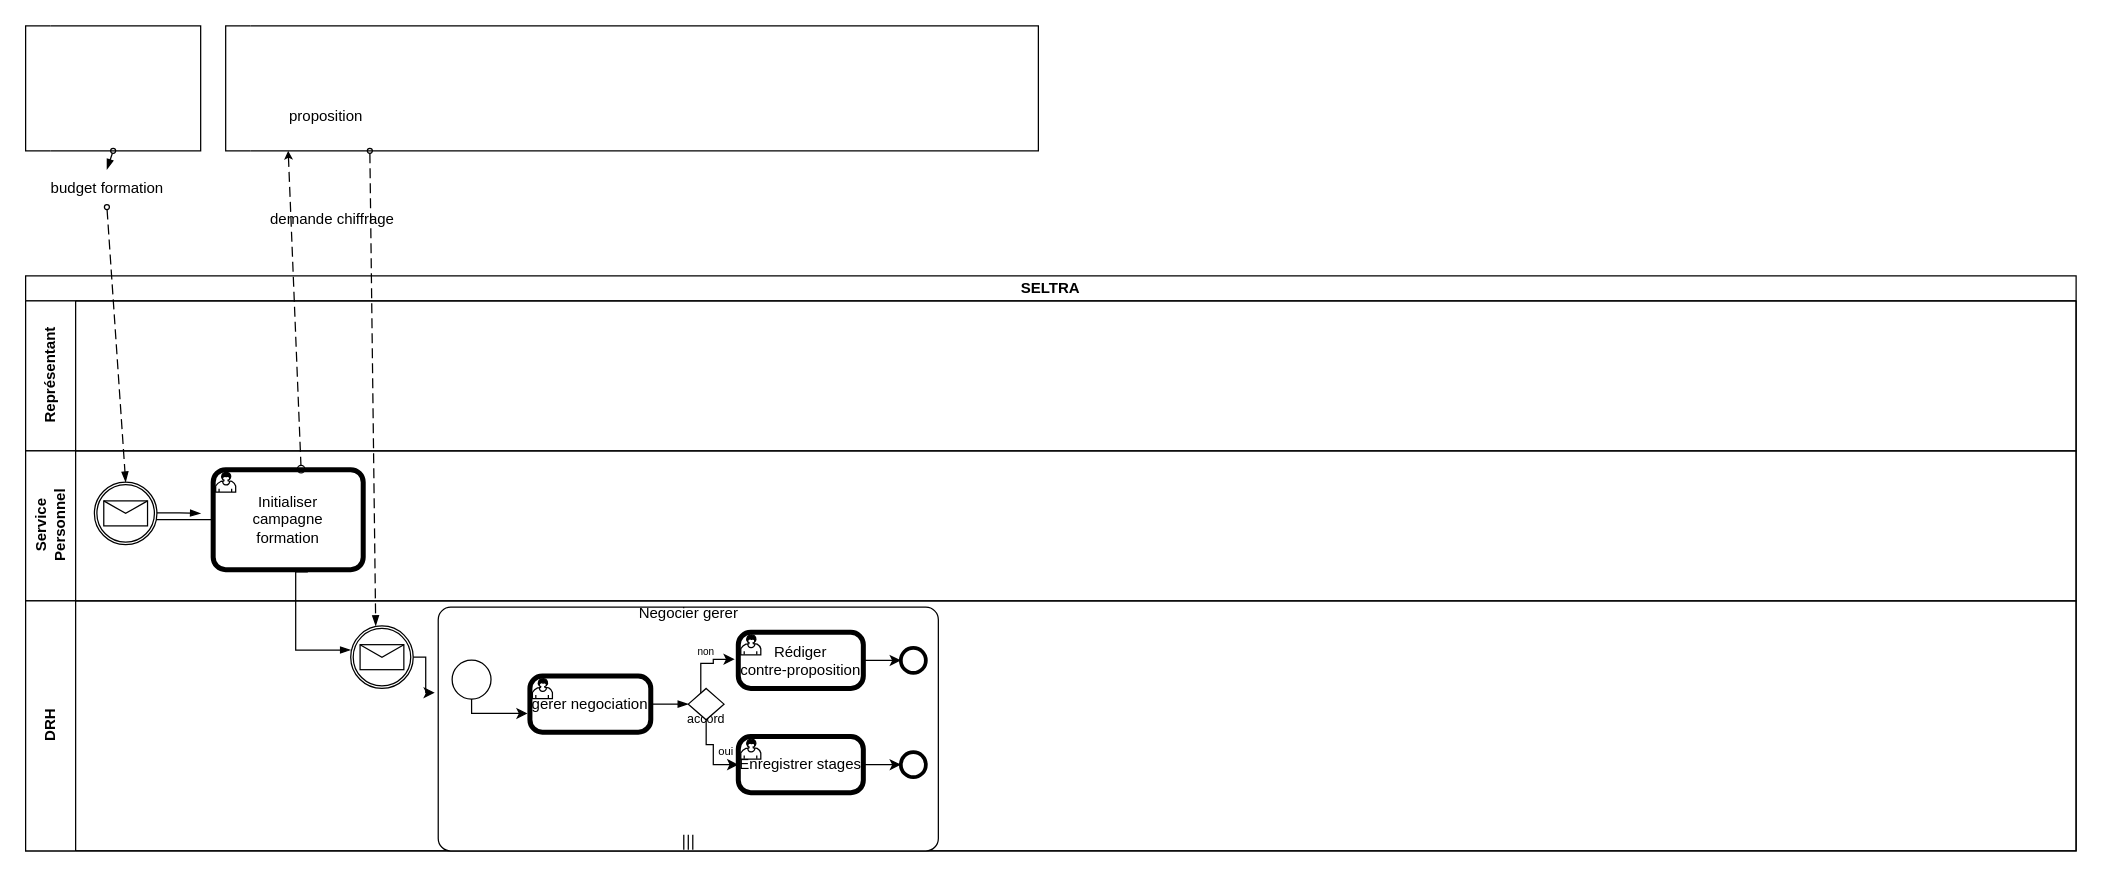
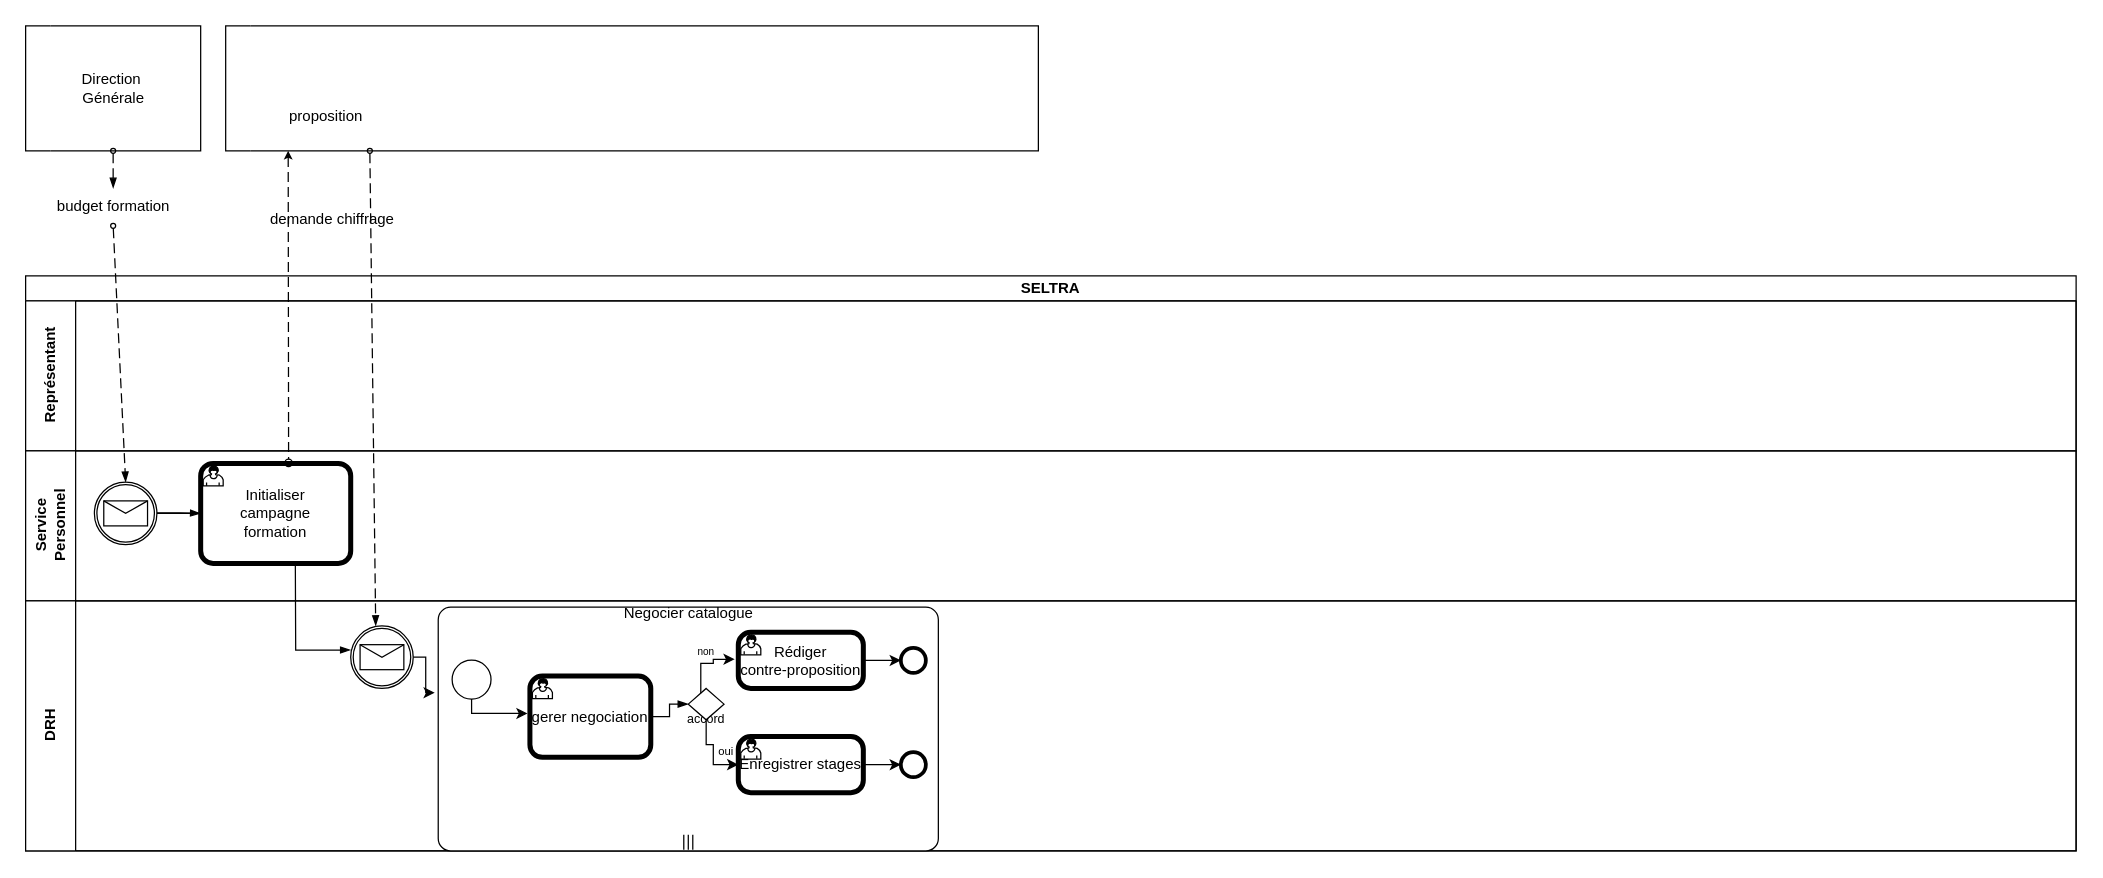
+ <mxCell id="34" value="&lt;div&gt;Direction&amp;nbsp;&lt;/div&gt;&lt;div&gt;Générale&lt;/div&gt;" style="text;html=1;align=center;verticalAlign=middle;resizable=0;points=[];autosize=1;strokeColor=none;fillColor=none;" vertex="1" parent="33"><mxGeometry x="35" y="30" width="70" height="40" as="geometry" /></mxCell>
- <mxCell id="38" value="budget formation" style="text;html=1;align=center;verticalAlign=middle;resizable=0;points=[];autosize=1;strokeColor=none;fillColor=none;" vertex="1" parent="1"><mxGeometry x="30" y="135" width="110" height="30" as="geometry" /></mxCell>
+ <mxCell id="38" value="budget formation" style="text;html=1;align=center;verticalAlign=middle;resizable=0;points=[];autosize=1;strokeColor=none;fillColor=none;" vertex="1" parent="1"><mxGeometry x="35" y="150" width="110" height="30" as="geometry" /></mxCell>
- <mxCell id="8" value="&lt;div&gt;Initialiser&lt;/div&gt;&lt;div&gt;campagne&lt;/div&gt;&lt;div&gt;formation&lt;/div&gt;" style="points=[[0.25,0,0],[0.5,0,0],[0.75,0,0],[1,0.25,0],[1,0.5,0],[1,0.75,0],[0.75,1,0],[0.5,1,0],[0.25,1,0],[0,0.75,0],[0,0.5,0],[0,0.25,0]];shape=mxgraph.bpmn.task;whiteSpace=wrap;rectStyle=rounded;size=10;html=1;container=1;expand=0;collapsible=0;bpmnShapeType=call;taskMarker=user;" vertex="1" parent="4"><mxGeometry x="150" y="15" width="120" height="80" as="geometry" /></mxCell>
+ <mxCell id="8" value="&lt;div&gt;Initialiser&lt;/div&gt;&lt;div&gt;campagne&lt;/div&gt;&lt;div&gt;formation&lt;/div&gt;" style="points=[[0.25,0,0],[0.5,0,0],[0.75,0,0],[1,0.25,0],[1,0.5,0],[1,0.75,0],[0.75,1,0],[0.5,1,0],[0.25,1,0],[0,0.75,0],[0,0.5,0],[0,0.25,0]];shape=mxgraph.bpmn.task;whiteSpace=wrap;rectStyle=rounded;size=10;html=1;container=1;expand=0;collapsible=0;bpmnShapeType=call;taskMarker=user;" vertex="1" parent="4"><mxGeometry x="140" y="10" width="120" height="80" as="geometry" /></mxCell>
- <mxCell id="15" value="Negocier gerer" style="text;html=1;align=center;verticalAlign=middle;resizable=0;points=[];autosize=1;strokeColor=none;fillColor=none;" vertex="1" parent="14"><mxGeometry x="135.001" y="-9.888" width="130" height="30" as="geometry" /></mxCell>
+ <mxCell id="15" value="Negocier catalogue" style="text;html=1;align=center;verticalAlign=middle;resizable=0;points=[];autosize=1;strokeColor=none;fillColor=none;" vertex="1" parent="14"><mxGeometry x="135.001" y="-9.888" width="130" height="30" as="geometry" /></mxCell>
- <mxCell id="17" value="gerer negociation" style="points=[[0.25,0,0],[0.5,0,0],[0.75,0,0],[1,0.25,0],[1,0.5,0],[1,0.75,0],[0.75,1,0],[0.5,1,0],[0.25,1,0],[0,0.75,0],[0,0.5,0],[0,0.25,0]];shape=mxgraph.bpmn.task;whiteSpace=wrap;rectStyle=rounded;size=10;html=1;container=1;expand=0;collapsible=0;bpmnShapeType=call;taskMarker=user;" vertex="1" parent="14"><mxGeometry x="73.33" y="55.11" width="96.67" height="44.89" as="geometry" /></mxCell>
+ <mxCell id="17" value="gerer negociation" style="points=[[0.25,0,0],[0.5,0,0],[0.75,0,0],[1,0.25,0],[1,0.5,0],[1,0.75,0],[0.75,1,0],[0.5,1,0],[0.25,1,0],[0,0.75,0],[0,0.5,0],[0,0.25,0]];shape=mxgraph.bpmn.task;whiteSpace=wrap;rectStyle=rounded;size=10;html=1;container=1;expand=0;collapsible=0;bpmnShapeType=call;taskMarker=user;" vertex="1" parent="14"><mxGeometry x="73.33" y="55.11" width="96.67" height="65" as="geometry" /></mxCell>
